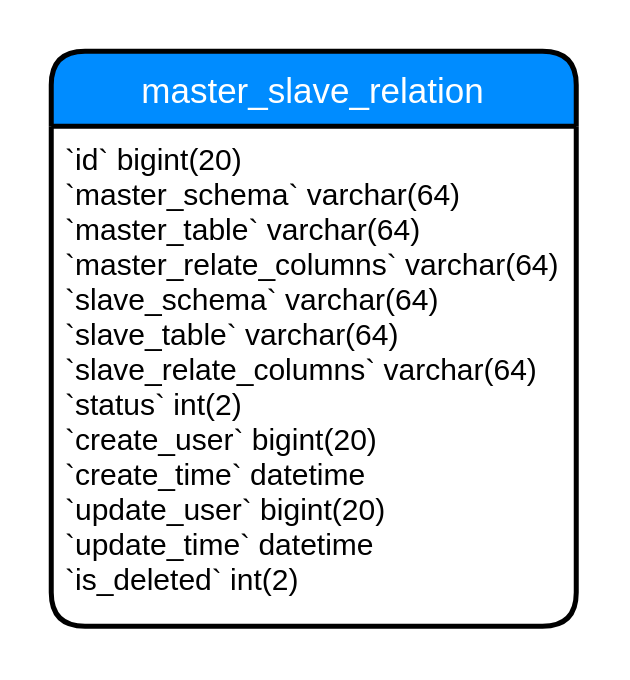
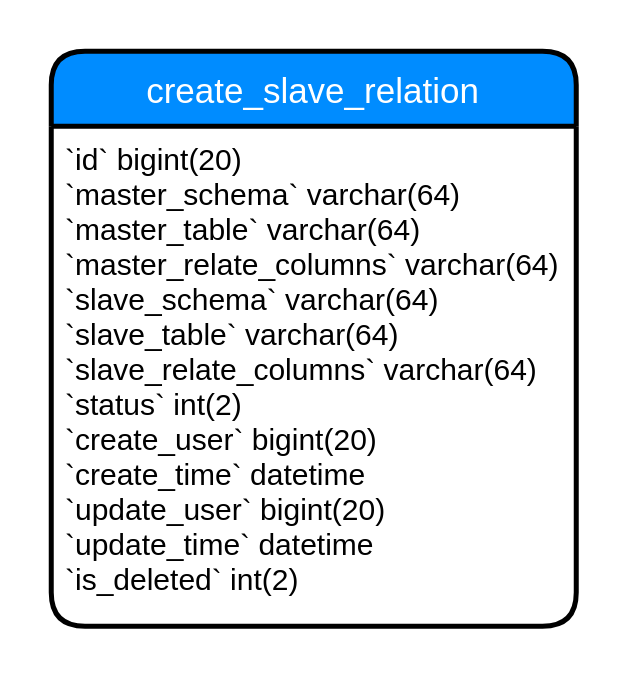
- <mxCell id="2" value="master_slave_relation" style="swimlane;childLayout=stackLayout;horizontal=1;startSize=30;horizontalStack=0;fillColor=#008cff;fontColor=#FFFFFF;rounded=1;fontSize=14;fontStyle=0;strokeWidth=2;resizeParent=0;resizeLast=1;shadow=0;dashed=0;align=center;" vertex="1" parent="1"><mxGeometry x="20" y="20" width="210" height="230" as="geometry" /></mxCell>
+ <mxCell id="2" value="create_slave_relation" style="swimlane;childLayout=stackLayout;horizontal=1;startSize=30;horizontalStack=0;fillColor=#008cff;fontColor=#FFFFFF;rounded=1;fontSize=14;fontStyle=0;strokeWidth=2;resizeParent=0;resizeLast=1;shadow=0;dashed=0;align=center;" vertex="1" parent="1"><mxGeometry x="20" y="20" width="210" height="230" as="geometry" /></mxCell>
